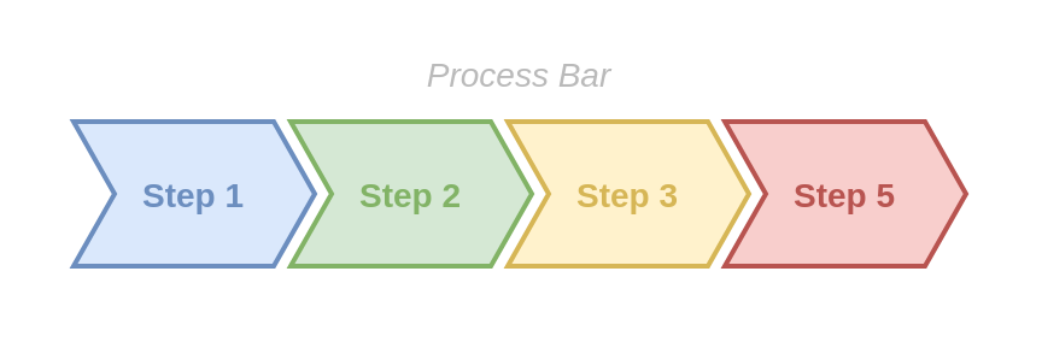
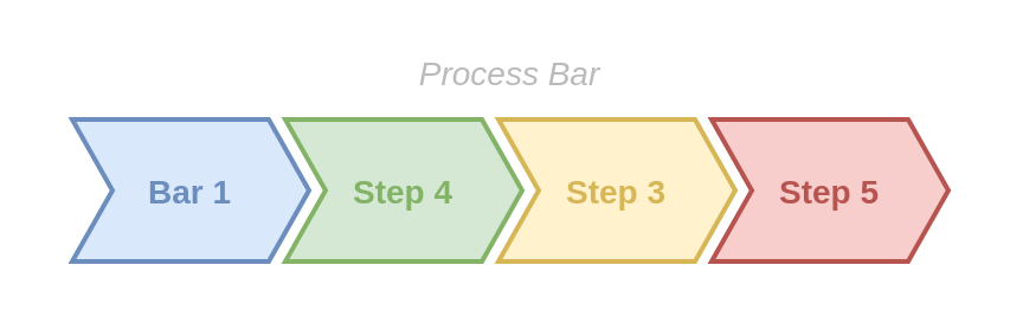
- <mxCell id="3" value="Step 1" style="shape=step;perimeter=stepPerimeter;strokeColor=#6C8EBF;fontFamily=Helvetica;fontSize=14;fontColor=#6C8EBF;fillColor=#dae8fc;fixedSize=1;size=17;fontStyle=1;strokeWidth=2;spacingTop=0;points=[];" parent="2" vertex="1"><mxGeometry x="10" y="30" width="100" height="60" as="geometry" /></mxCell>
+ <mxCell id="3" value="Bar 1" style="shape=step;perimeter=stepPerimeter;strokeColor=#6C8EBF;fontFamily=Helvetica;fontSize=14;fontColor=#6C8EBF;fillColor=#dae8fc;fixedSize=1;size=17;fontStyle=1;strokeWidth=2;spacingTop=0;points=[];" parent="2" vertex="1"><mxGeometry x="10" y="30" width="100" height="60" as="geometry" /></mxCell>
- <mxCell id="4" value="Step 2" style="shape=step;perimeter=stepPerimeter;strokeColor=#82B366;fontFamily=Helvetica;fontSize=14;fontColor=#82B366;fillColor=#d5e8d4;fixedSize=1;size=17;fontStyle=1;strokeWidth=2;spacingTop=0;points=[];" parent="2" vertex="1"><mxGeometry x="100" y="30" width="100" height="60" as="geometry" /></mxCell>
+ <mxCell id="4" value="Step 4" style="shape=step;perimeter=stepPerimeter;strokeColor=#82B366;fontFamily=Helvetica;fontSize=14;fontColor=#82B366;fillColor=#d5e8d4;fixedSize=1;size=17;fontStyle=1;strokeWidth=2;spacingTop=0;points=[];" parent="2" vertex="1"><mxGeometry x="100" y="30" width="100" height="60" as="geometry" /></mxCell>
